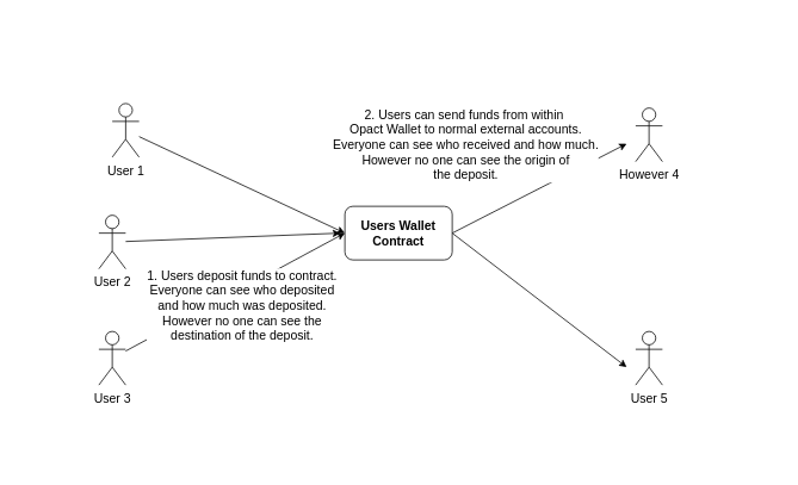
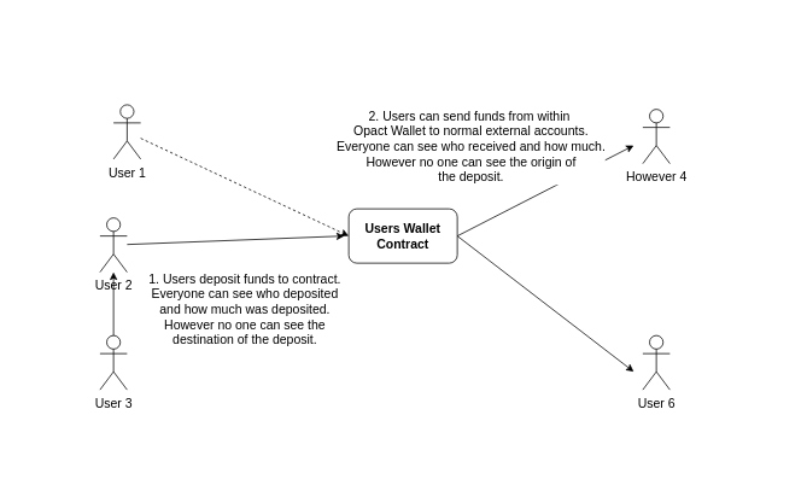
- <mxCell id="8" style="edgeStyle=none;html=1;entryX=0;entryY=0.5;entryDx=0;entryDy=0;fontSize=14;" edge="1" parent="1" source="9" target="7"><mxGeometry relative="1" as="geometry" /></mxCell>
+ <mxCell id="8" style="edgeStyle=none;html=1;entryX=0;entryY=0.5;entryDx=0;entryDy=0;fontSize=14;dashed=1;" edge="1" parent="1" source="9" target="7"><mxGeometry relative="1" as="geometry" /></mxCell>
- <mxCell id="3" style="edgeStyle=none;html=1;entryX=0;entryY=0.5;entryDx=0;entryDy=0;fontSize=14;" edge="1" parent="1" source="13" target="7"><mxGeometry relative="1" as="geometry" /></mxCell>
+ <mxCell id="3" style="edgeStyle=none;html=1;fontSize=14;" edge="1" parent="1" source="13" target="12"><mxGeometry relative="1" as="geometry" /></mxCell>
- <mxCell id="14" value="User 5" style="shape=umlActor;verticalLabelPosition=bottom;verticalAlign=top;html=1;outlineConnect=0;fontSize=14;" vertex="1" parent="1"><mxGeometry x="710" y="370" width="30" height="60" as="geometry" /></mxCell>
+ <mxCell id="14" value="User 6" style="shape=umlActor;verticalLabelPosition=bottom;verticalAlign=top;html=1;outlineConnect=0;fontSize=14;" vertex="1" parent="1"><mxGeometry x="710" y="370" width="30" height="60" as="geometry" /></mxCell>
